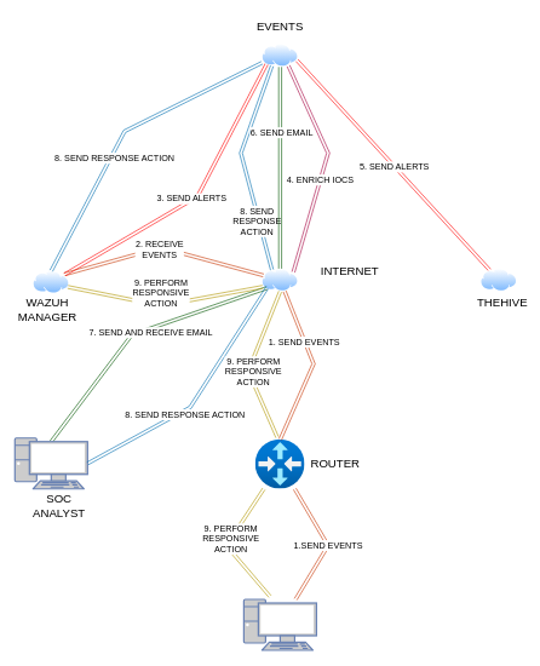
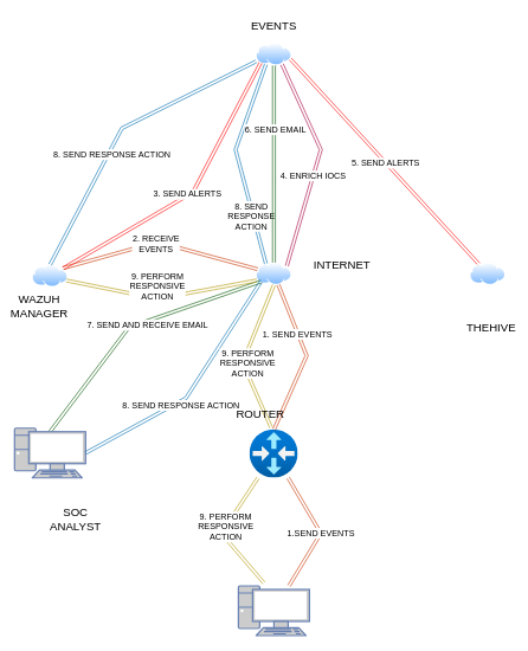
- <mxCell id="38" value="THEHIVE" style="text;strokeColor=none;fillColor=none;html=1;align=center;verticalAlign=middle;whiteSpace=wrap;rounded=0;fontSize=16;" vertex="1" parent="1"><mxGeometry x="661" y="400.5" width="60" height="30" as="geometry" /></mxCell>
+ <mxCell id="38" value="THEHIVE" style="text;strokeColor=none;fillColor=none;html=1;align=center;verticalAlign=middle;whiteSpace=wrap;rounded=0;fontSize=16;" vertex="1" parent="1"><mxGeometry x="661" y="445.5" width="60" height="30" as="geometry" /></mxCell>
- <mxCell id="40" value="WAZUH MANAGER" style="text;strokeColor=none;fillColor=none;html=1;align=center;verticalAlign=middle;whiteSpace=wrap;rounded=0;fontSize=16;" vertex="1" parent="1"><mxGeometry x="35" y="410" width="60" height="30" as="geometry" /></mxCell>
+ <mxCell id="40" value="WAZUH MANAGER" style="text;strokeColor=none;fillColor=none;html=1;align=center;verticalAlign=middle;whiteSpace=wrap;rounded=0;fontSize=16;" vertex="1" parent="1"><mxGeometry x="25" y="415" width="60" height="30" as="geometry" /></mxCell>
- <mxCell id="41" value="ROUTER" style="text;strokeColor=none;fillColor=none;html=1;align=center;verticalAlign=middle;whiteSpace=wrap;rounded=0;fontSize=16;" vertex="1" parent="1"><mxGeometry x="431" y="622" width="60" height="30" as="geometry" /></mxCell>
+ <mxCell id="41" value="ROUTER" style="text;strokeColor=none;fillColor=none;html=1;align=center;verticalAlign=middle;whiteSpace=wrap;rounded=0;fontSize=16;" vertex="1" parent="1"><mxGeometry x="336" y="567" width="60" height="30" as="geometry" /></mxCell>
- <mxCell id="42" value="SOC &lt;br&gt;ANALYST" style="text;strokeColor=none;fillColor=none;html=1;align=center;verticalAlign=middle;whiteSpace=wrap;rounded=0;fontSize=16;" vertex="1" parent="1"><mxGeometry x="51" y="680" width="60" height="30" as="geometry" /></mxCell>
+ <mxCell id="42" value="SOC &lt;br&gt;ANALYST" style="text;strokeColor=none;fillColor=none;html=1;align=center;verticalAlign=middle;whiteSpace=wrap;rounded=0;fontSize=16;" vertex="1" parent="1"><mxGeometry x="76" y="715" width="60" height="30" as="geometry" /></mxCell>
